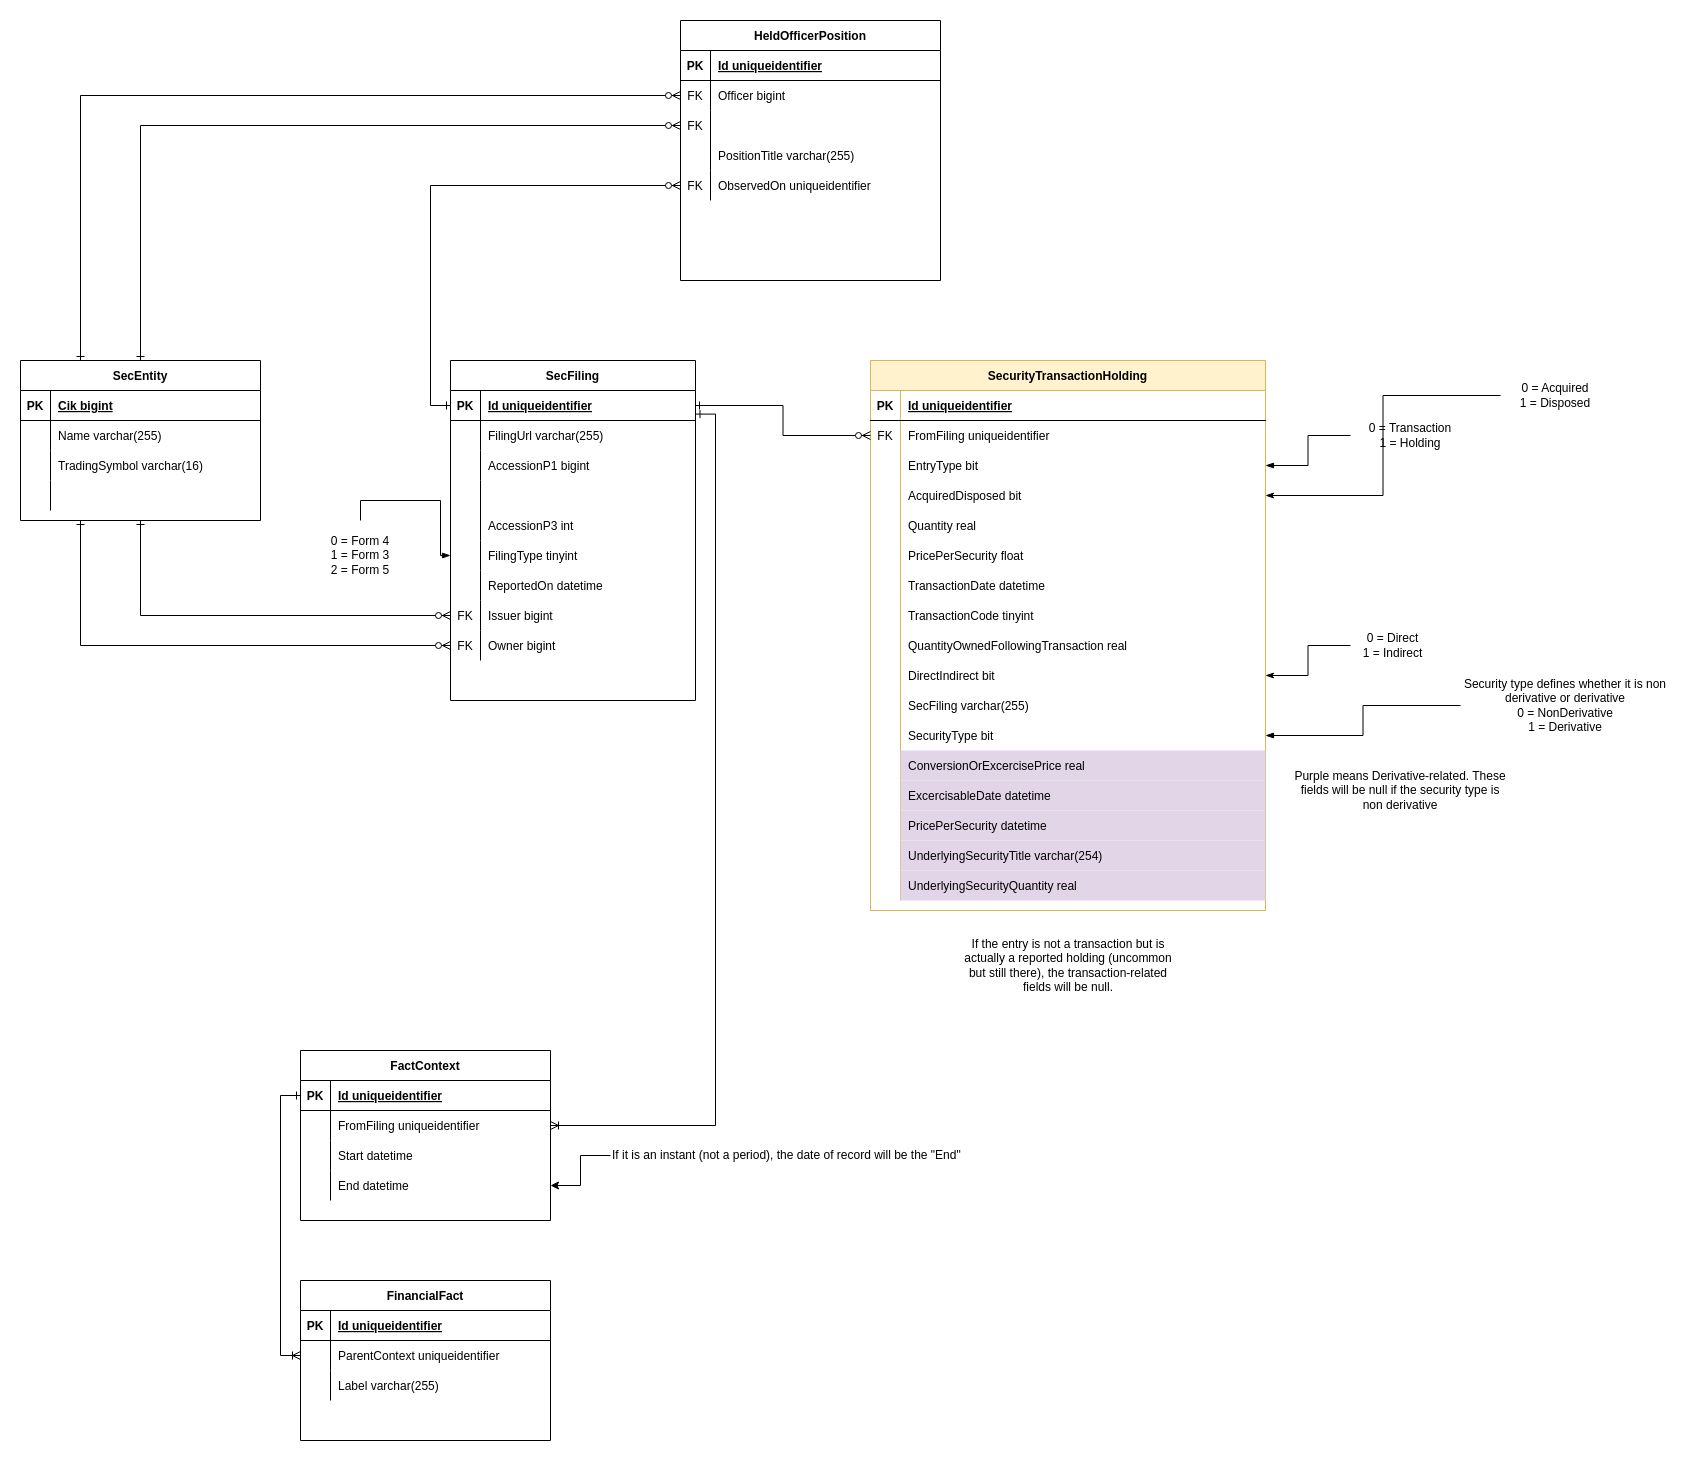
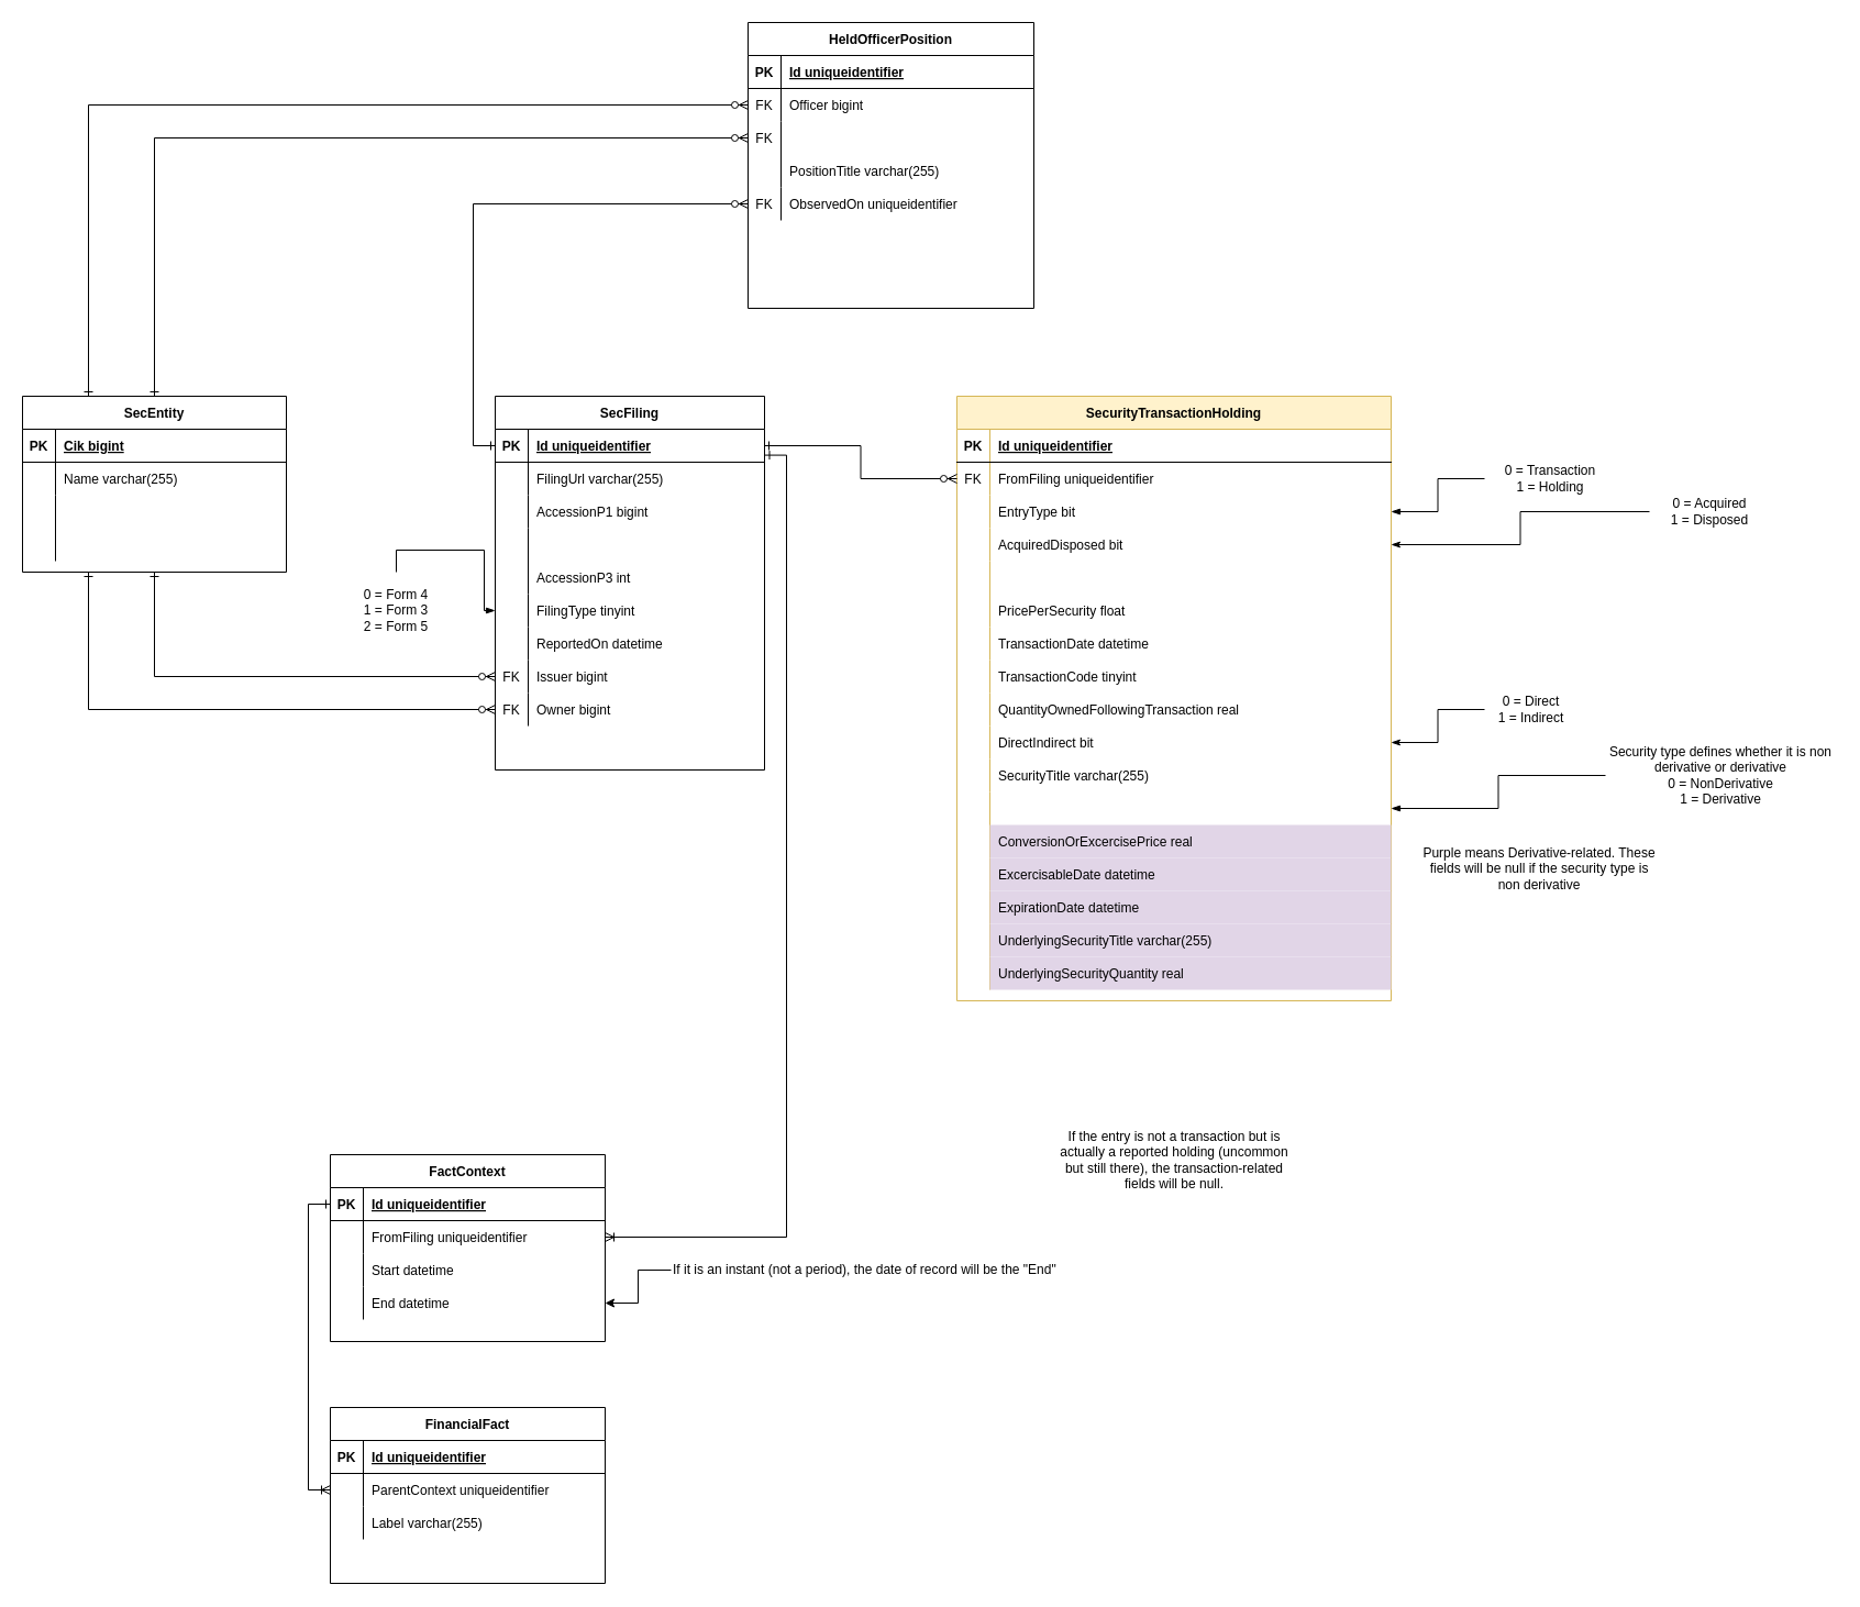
- <mxCell id="70" value="0 = Acquired&lt;br&gt;1 = Disposed" style="text;html=1;strokeColor=none;fillColor=none;align=center;verticalAlign=middle;whiteSpace=wrap;rounded=0;" parent="1" vertex="1"><mxGeometry x="1500" y="365" width="110" height="60" as="geometry" /></mxCell>
+ <mxCell id="70" value="0 = Acquired&lt;br&gt;1 = Disposed" style="text;html=1;strokeColor=none;fillColor=none;align=center;verticalAlign=middle;whiteSpace=wrap;rounded=0;" parent="1" vertex="1"><mxGeometry x="1500" y="435" width="110" height="60" as="geometry" /></mxCell>
- <mxCell id="11" value="TradingSymbol varchar(16)" style="shape=partialRectangle;connectable=0;fillColor=none;top=0;left=0;bottom=0;right=0;align=left;spacingLeft=6;overflow=hidden;" parent="9" vertex="1"><mxGeometry x="30" width="210" height="30" as="geometry" /></mxCell>
- <mxCell id="30" value="Quantity real" style="shape=partialRectangle;connectable=0;fillColor=none;top=0;left=0;bottom=0;right=0;align=left;spacingLeft=6;overflow=hidden;" parent="28" vertex="1"><mxGeometry x="30" width="365" height="30" as="geometry" /></mxCell>
- <mxCell id="48" value="SecFiling varchar(255)" style="shape=partialRectangle;connectable=0;fillColor=none;top=0;left=0;bottom=0;right=0;align=left;spacingLeft=6;overflow=hidden;" parent="46" vertex="1"><mxGeometry x="30" width="365" height="30" as="geometry" /></mxCell>
+ <mxCell id="48" value="SecurityTitle varchar(255)" style="shape=partialRectangle;connectable=0;fillColor=none;top=0;left=0;bottom=0;right=0;align=left;spacingLeft=6;overflow=hidden;" parent="46" vertex="1"><mxGeometry x="30" width="365" height="30" as="geometry" /></mxCell>
- <mxCell id="51" value="SecurityType bit" style="shape=partialRectangle;connectable=0;fillColor=none;top=0;left=0;bottom=0;right=0;align=left;spacingLeft=6;overflow=hidden;" parent="49" vertex="1"><mxGeometry x="30" width="365" height="30" as="geometry" /></mxCell>
- <mxCell id="60" value="PricePerSecurity datetime" style="shape=partialRectangle;connectable=0;fillColor=#e1d5e7;top=0;left=0;bottom=0;right=0;align=left;spacingLeft=6;overflow=hidden;strokeColor=#9673a6;" parent="58" vertex="1"><mxGeometry x="30" width="365" height="30" as="geometry" /></mxCell>
+ <mxCell id="60" value="ExpirationDate datetime" style="shape=partialRectangle;connectable=0;fillColor=#e1d5e7;top=0;left=0;bottom=0;right=0;align=left;spacingLeft=6;overflow=hidden;strokeColor=#9673a6;" parent="58" vertex="1"><mxGeometry x="30" width="365" height="30" as="geometry" /></mxCell>
- <mxCell id="63" value="UnderlyingSecurityTitle varchar(254)" style="shape=partialRectangle;connectable=0;fillColor=#e1d5e7;top=0;left=0;bottom=0;right=0;align=left;spacingLeft=6;overflow=hidden;strokeColor=#9673a6;" parent="61" vertex="1"><mxGeometry x="30" width="365" height="30" as="geometry" /></mxCell>
+ <mxCell id="63" value="UnderlyingSecurityTitle varchar(255)" style="shape=partialRectangle;connectable=0;fillColor=#e1d5e7;top=0;left=0;bottom=0;right=0;align=left;spacingLeft=6;overflow=hidden;strokeColor=#9673a6;" parent="61" vertex="1"><mxGeometry x="30" width="365" height="30" as="geometry" /></mxCell>
- <mxCell id="73" value="If the entry is not a transaction but is actually a reported holding (uncommon but still there), the transaction-related fields will be null." style="text;html=1;strokeColor=none;fillColor=none;align=center;verticalAlign=middle;whiteSpace=wrap;rounded=0;" parent="1" vertex="1"><mxGeometry x="957.5" y="920" width="220" height="90" as="geometry" /></mxCell>
+ <mxCell id="73" value="If the entry is not a transaction but is actually a reported holding (uncommon but still there), the transaction-related fields will be null." style="text;html=1;strokeColor=none;fillColor=none;align=center;verticalAlign=middle;whiteSpace=wrap;rounded=0;" parent="1" vertex="1"><mxGeometry x="957.5" y="1010" width="220" height="90" as="geometry" /></mxCell>
